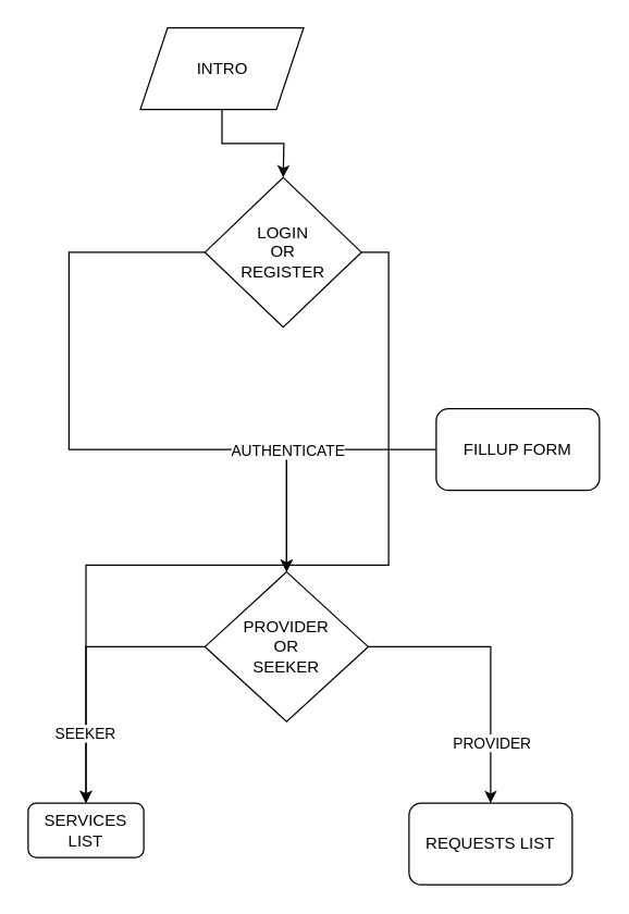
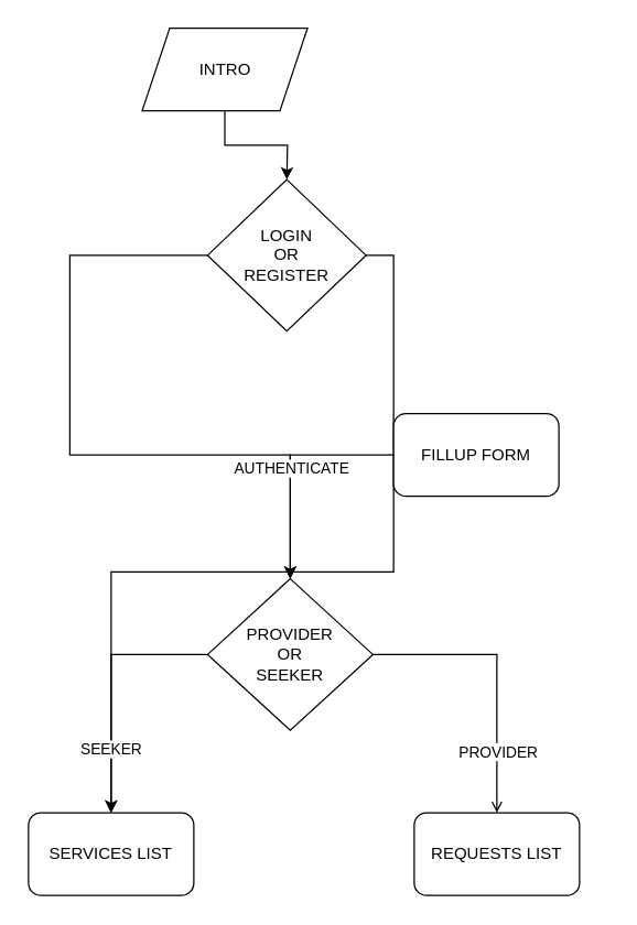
- <mxCell id="16" value="FILLUP FORM" style="rounded=1;whiteSpace=wrap;html=1;" vertex="1" parent="1"><mxGeometry x="320" y="300" width="120" height="60" as="geometry" /></mxCell>
+ <mxCell id="16" value="FILLUP FORM" style="rounded=1;whiteSpace=wrap;html=1;" vertex="1" parent="1"><mxGeometry x="285" y="300" width="120" height="60" as="geometry" /></mxCell>
- <mxCell id="9" style="edgeStyle=orthogonalEdgeStyle;rounded=0;orthogonalLoop=1;jettySize=auto;html=1;" edge="1" parent="1" source="11" target="13"><mxGeometry relative="1" as="geometry" /></mxCell>
+ <mxCell id="9" style="edgeStyle=orthogonalEdgeStyle;rounded=0;orthogonalLoop=1;jettySize=auto;html=1;endArrow=open;" edge="1" parent="1" source="11" target="13"><mxGeometry relative="1" as="geometry" /></mxCell>
- <mxCell id="12" value="SERVICES LIST" style="rounded=1;whiteSpace=wrap;html=1;" vertex="1" parent="1"><mxGeometry x="20" y="590" width="85" height="40" as="geometry" /></mxCell>
+ <mxCell id="12" value="SERVICES LIST" style="rounded=1;whiteSpace=wrap;html=1;" vertex="1" parent="1"><mxGeometry x="20" y="590" width="120" height="60" as="geometry" /></mxCell>
